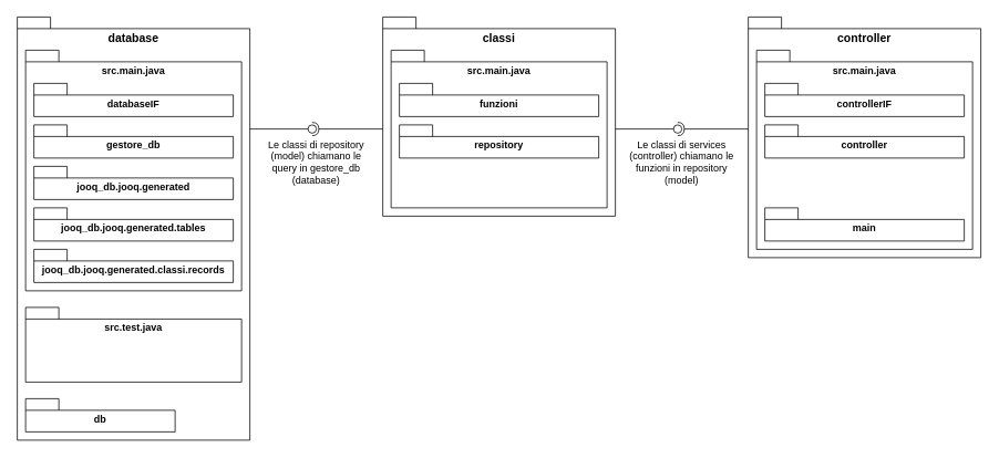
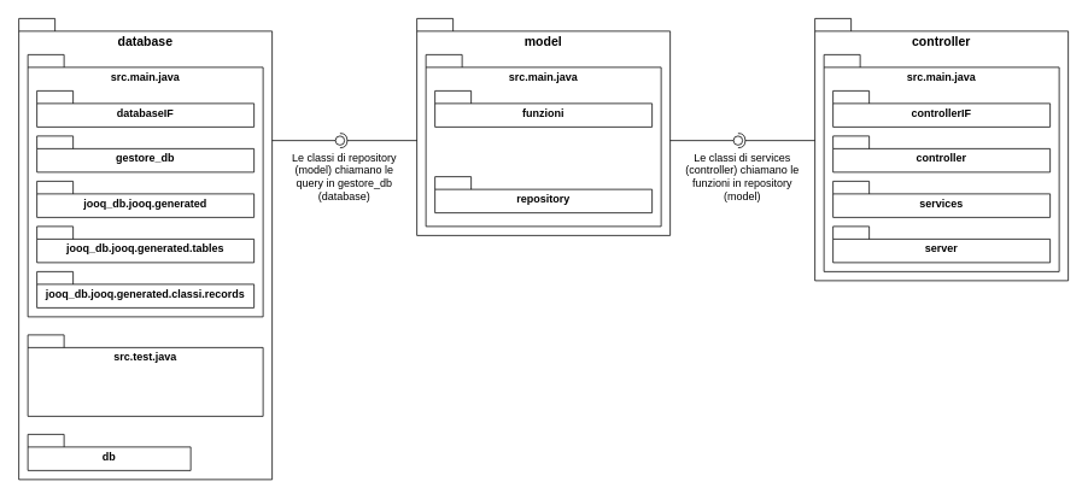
- <mxCell id="16" value="&lt;b&gt;classi&lt;/b&gt;" style="text;html=1;align=center;verticalAlign=middle;whiteSpace=wrap;rounded=0;fontSize=14;" vertex="1" parent="1"><mxGeometry x="460" y="30" width="280" height="30" as="geometry" /></mxCell>
+ <mxCell id="16" value="&lt;b&gt;model&lt;/b&gt;" style="text;html=1;align=center;verticalAlign=middle;whiteSpace=wrap;rounded=0;fontSize=14;" vertex="1" parent="1"><mxGeometry x="460" y="30" width="280" height="30" as="geometry" /></mxCell>
- <mxCell id="19" value="repository" style="shape=folder;fontStyle=1;spacingTop=10;tabWidth=40;tabHeight=14;tabPosition=left;html=1;whiteSpace=wrap;" vertex="1" parent="1"><mxGeometry x="480" y="150" width="240" height="40" as="geometry" /></mxCell>
+ <mxCell id="19" value="repository" style="shape=folder;fontStyle=1;spacingTop=10;tabWidth=40;tabHeight=14;tabPosition=left;html=1;whiteSpace=wrap;" vertex="1" parent="1"><mxGeometry x="480" y="195" width="240" height="40" as="geometry" /></mxCell>
+ <mxCell id="26" value="services" style="shape=folder;fontStyle=1;spacingTop=10;tabWidth=40;tabHeight=14;tabPosition=left;html=1;whiteSpace=wrap;" vertex="1" parent="1"><mxGeometry x="920" y="200" width="240" height="40" as="geometry" /></mxCell>
- <mxCell id="27" value="main" style="shape=folder;fontStyle=1;spacingTop=10;tabWidth=40;tabHeight=14;tabPosition=left;html=1;whiteSpace=wrap;" vertex="1" parent="1"><mxGeometry x="920" y="250" width="240" height="40" as="geometry" /></mxCell>
+ <mxCell id="27" value="server" style="shape=folder;fontStyle=1;spacingTop=10;tabWidth=40;tabHeight=14;tabPosition=left;html=1;whiteSpace=wrap;" vertex="1" parent="1"><mxGeometry x="920" y="250" width="240" height="40" as="geometry" /></mxCell>
